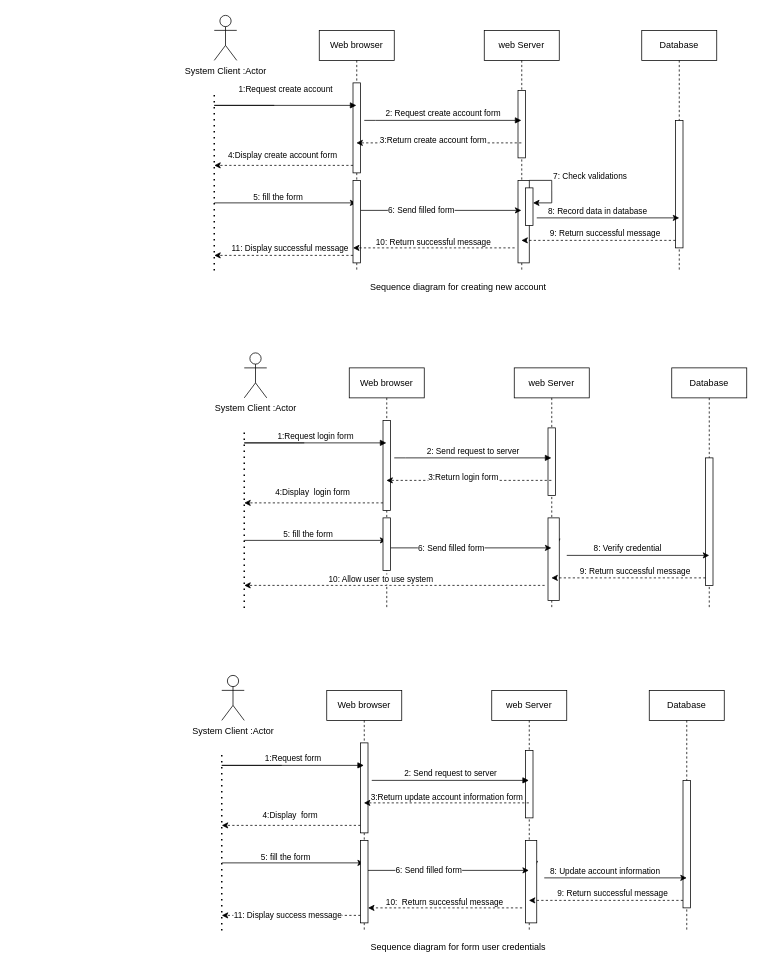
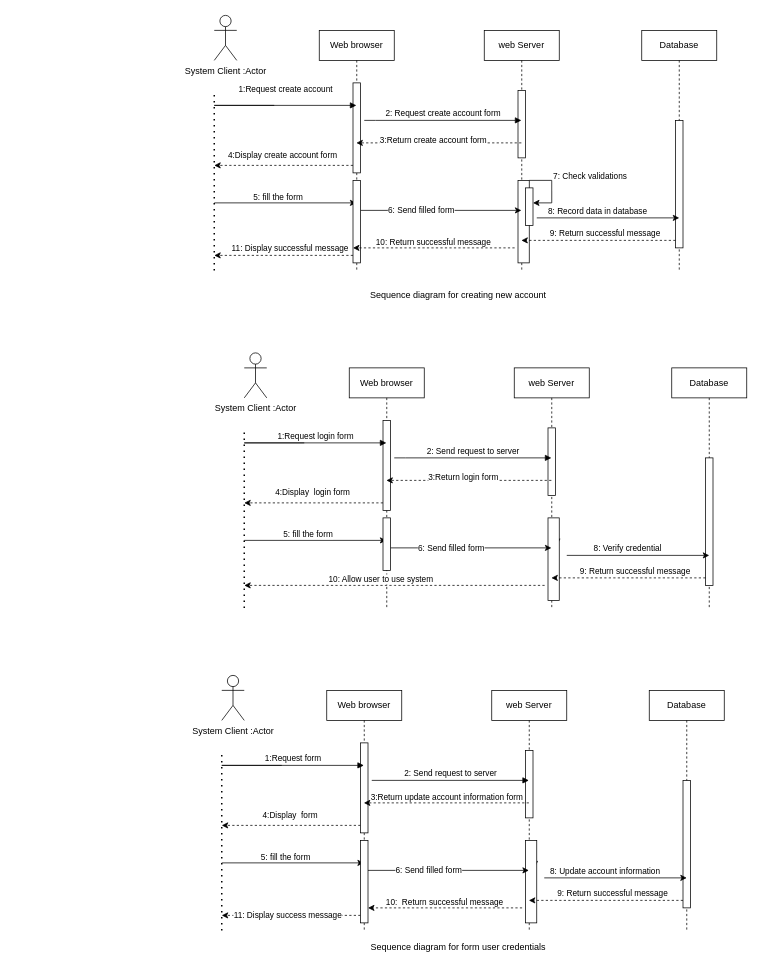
- <mxCell id="35" value="Sequence diagram for creating new account" style="text;html=1;align=center;verticalAlign=middle;resizable=0;points=[];autosize=1;strokeColor=none;fillColor=none;" vertex="1" parent="1"><mxGeometry x="480" y="368" width="260" height="30" as="geometry" /></mxCell>
+ <mxCell id="35" value="Sequence diagram for creating new account" style="text;html=1;align=center;verticalAlign=middle;resizable=0;points=[];autosize=1;strokeColor=none;fillColor=none;" vertex="1" parent="1"><mxGeometry x="480" y="378" width="260" height="30" as="geometry" /></mxCell>
